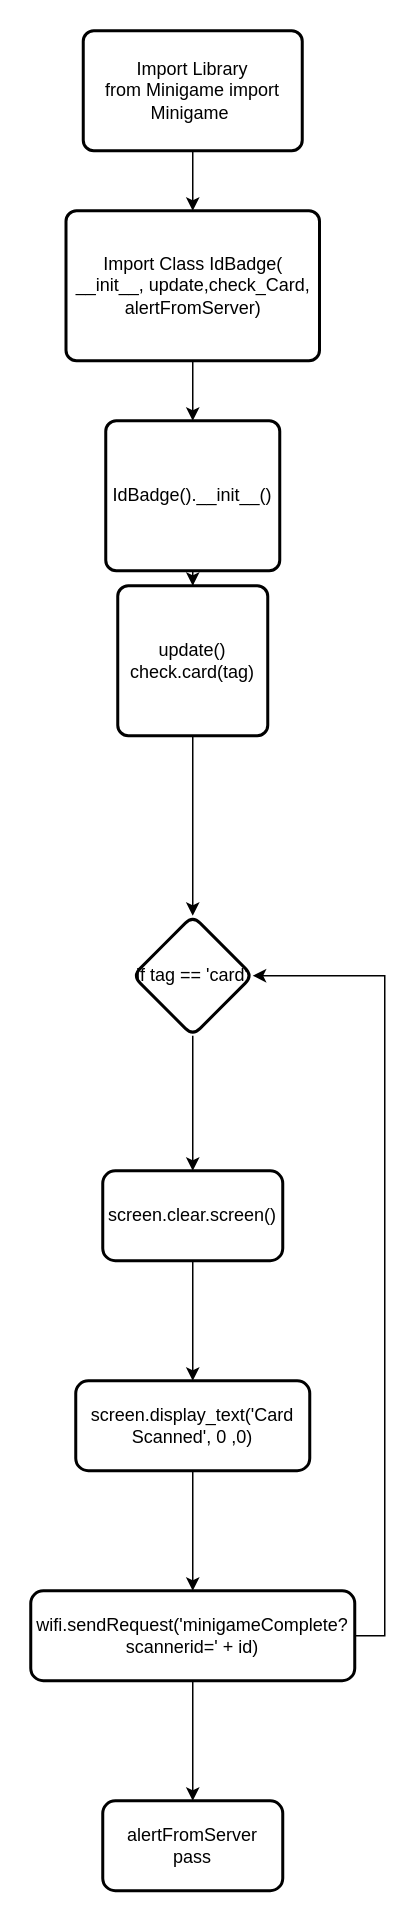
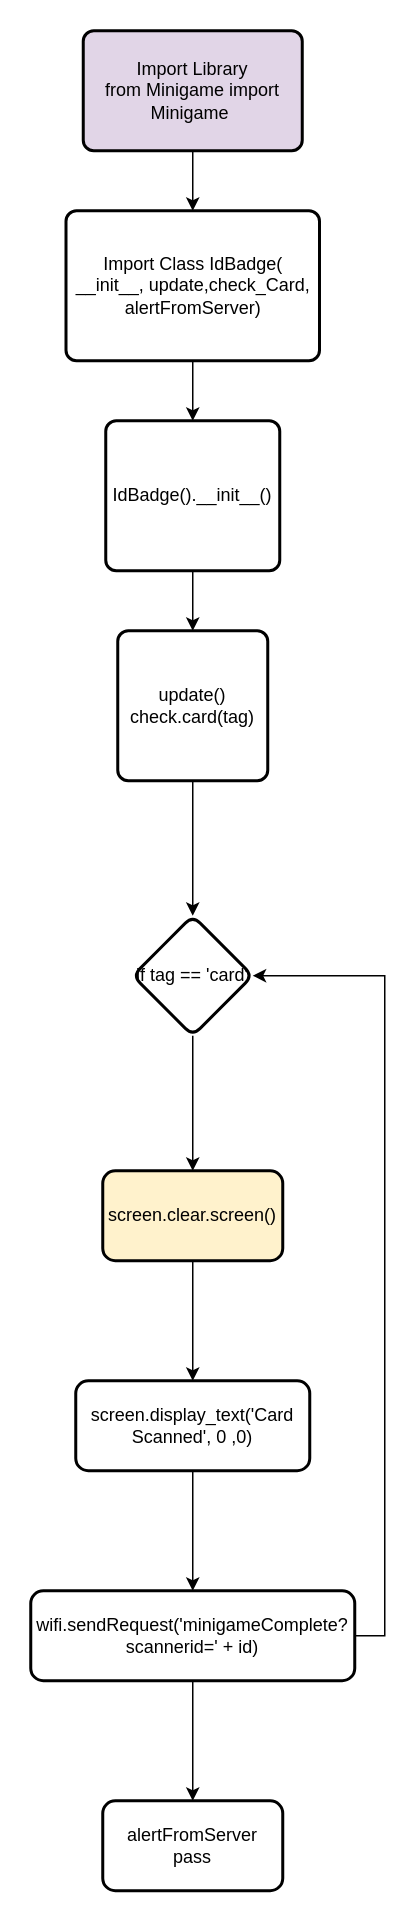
- <mxCell id="3" value="Import Library&lt;br&gt;from Minigame import Minigame&amp;nbsp;" style="rounded=1;whiteSpace=wrap;html=1;absoluteArcSize=1;arcSize=14;strokeWidth=2;" parent="1" vertex="1"><mxGeometry x="55" y="20" width="146" height="80" as="geometry" /></mxCell>
+ <mxCell id="3" value="Import Library&lt;br&gt;from Minigame import Minigame&amp;nbsp;" style="rounded=1;whiteSpace=wrap;html=1;absoluteArcSize=1;arcSize=14;strokeWidth=2;fillColor=#e1d5e7;" parent="1" vertex="1"><mxGeometry x="55" y="20" width="146" height="80" as="geometry" /></mxCell>
- <mxCell id="9" value="update()&lt;br&gt;check.card(tag)" style="rounded=1;whiteSpace=wrap;html=1;absoluteArcSize=1;arcSize=14;strokeWidth=2;" parent="1" vertex="1"><mxGeometry x="78" y="390" width="100" height="100" as="geometry" /></mxCell>
+ <mxCell id="9" value="update()&lt;br&gt;check.card(tag)" style="rounded=1;whiteSpace=wrap;html=1;absoluteArcSize=1;arcSize=14;strokeWidth=2;" parent="1" vertex="1"><mxGeometry x="78" y="420" width="100" height="100" as="geometry" /></mxCell>
- <mxCell id="13" value="screen.clear.screen()" style="rounded=1;whiteSpace=wrap;html=1;strokeWidth=2;arcSize=14;" parent="1" vertex="1"><mxGeometry x="68" y="780" width="120" height="60" as="geometry" /></mxCell>
+ <mxCell id="13" value="screen.clear.screen()" style="rounded=1;whiteSpace=wrap;html=1;strokeWidth=2;arcSize=14;fillColor=#fff2cc;" parent="1" vertex="1"><mxGeometry x="68" y="780" width="120" height="60" as="geometry" /></mxCell>
